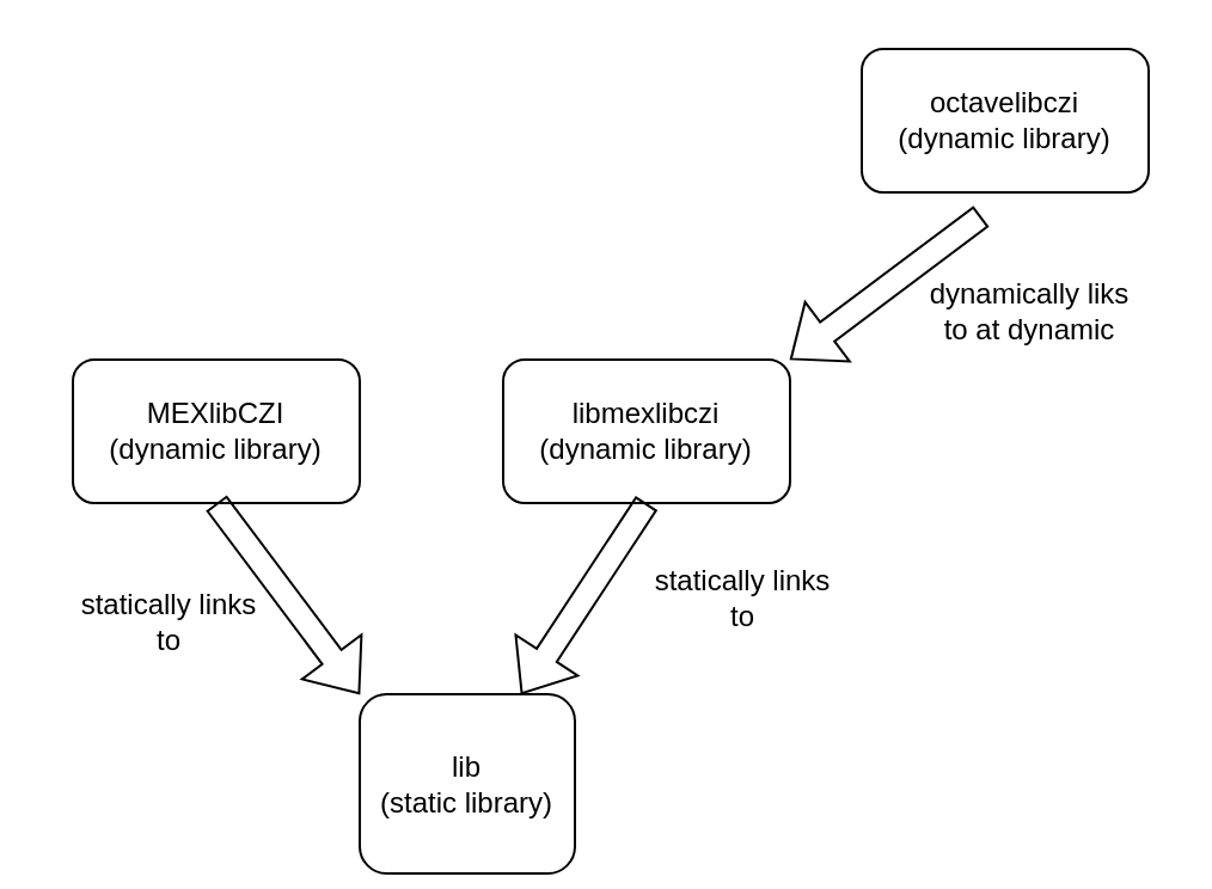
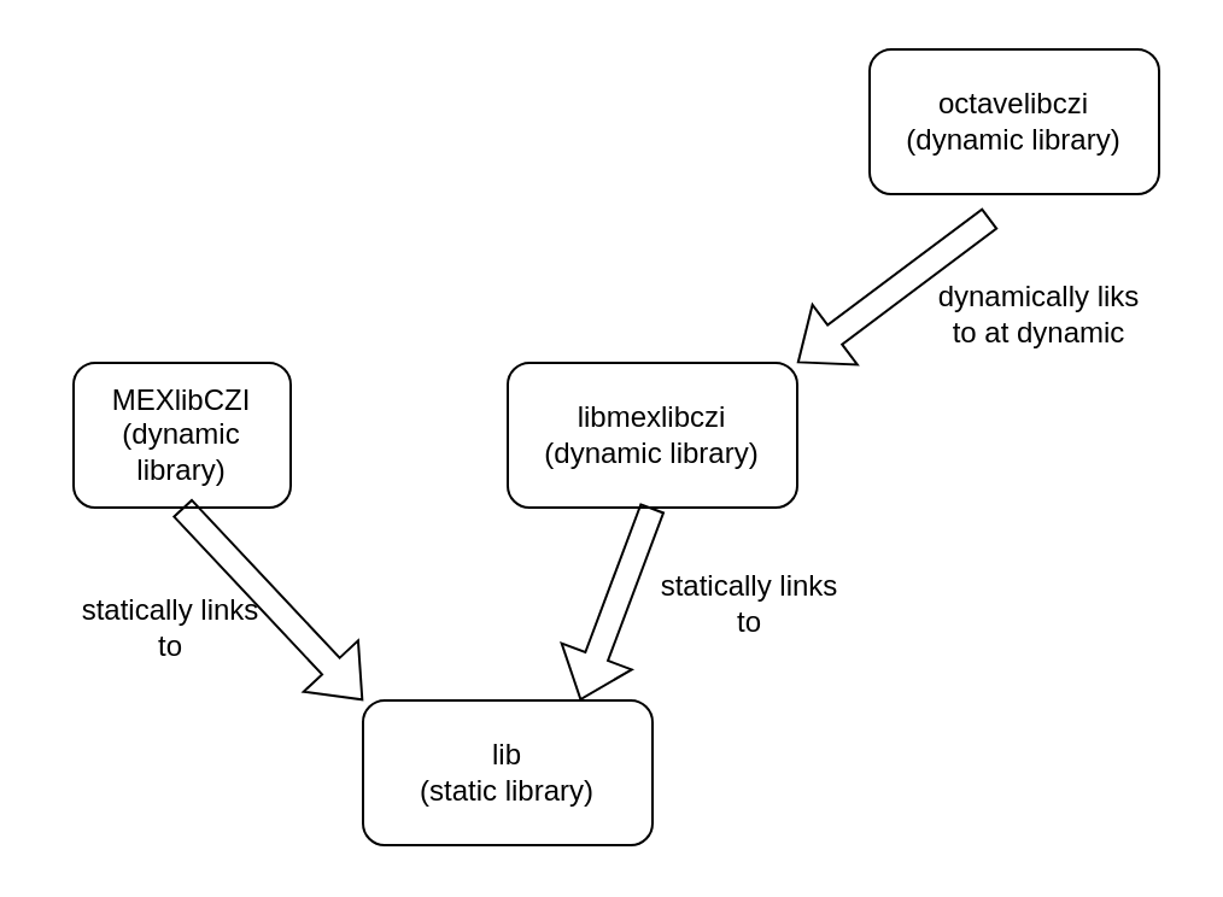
- <mxCell id="3" value="MEXlibCZI&lt;br&gt;(dynamic library)" style="rounded=1;whiteSpace=wrap;html=1;" vertex="1" parent="1"><mxGeometry x="30" y="150" width="120" height="60" as="geometry" /></mxCell>
+ <mxCell id="3" value="MEXlibCZI&lt;br&gt;(dynamic library)" style="rounded=1;whiteSpace=wrap;html=1;" vertex="1" parent="1"><mxGeometry x="30" y="150" width="90" height="60" as="geometry" /></mxCell>
- <mxCell id="2" value="lib&lt;br&gt;(static library)" style="rounded=1;whiteSpace=wrap;html=1;" vertex="1" parent="1"><mxGeometry x="150" y="290" width="90" height="75" as="geometry" /></mxCell>
+ <mxCell id="2" value="lib&lt;br&gt;(static library)" style="rounded=1;whiteSpace=wrap;html=1;" vertex="1" parent="1"><mxGeometry x="150" y="290" width="120" height="60" as="geometry" /></mxCell>
